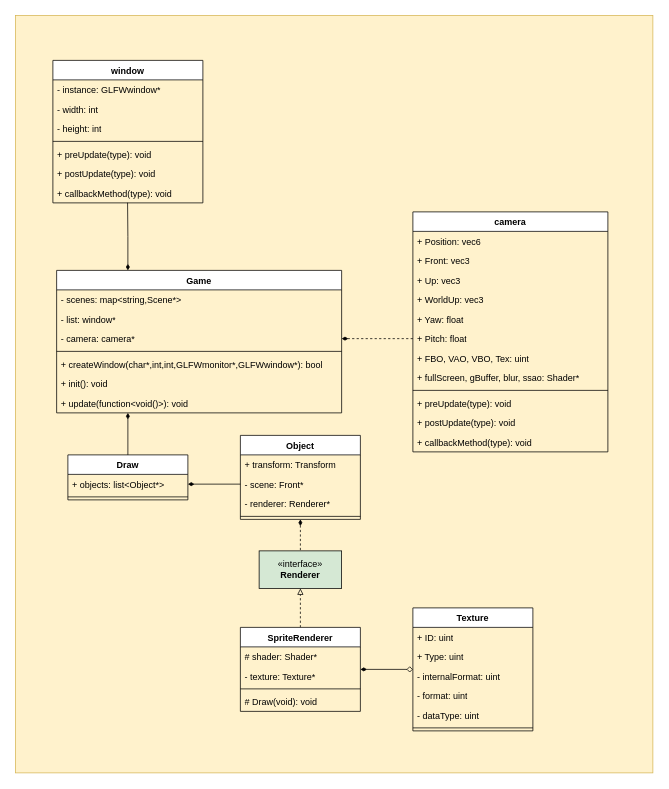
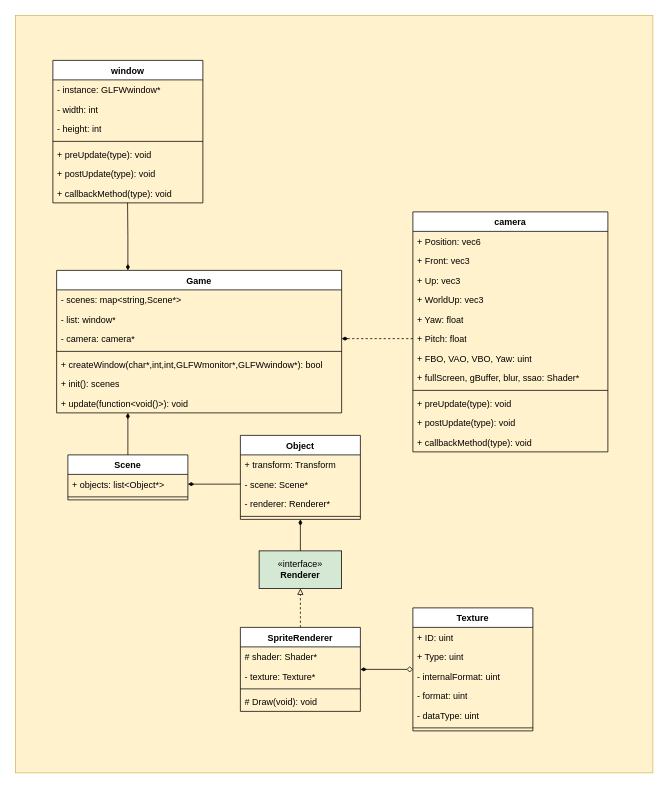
- <mxCell id="52" value="+ FBO, VAO, VBO, Tex: uint" style="text;strokeColor=none;fillColor=none;align=left;verticalAlign=top;spacingLeft=4;spacingRight=4;overflow=hidden;rotatable=0;points=[[0,0.5],[1,0.5]];portConstraint=eastwest;whiteSpace=wrap;html=1;" vertex="1" parent="45"><mxGeometry y="182" width="260" height="26" as="geometry" /></mxCell>
+ <mxCell id="52" value="+ FBO, VAO, VBO, Yaw: uint" style="text;strokeColor=none;fillColor=none;align=left;verticalAlign=top;spacingLeft=4;spacingRight=4;overflow=hidden;rotatable=0;points=[[0,0.5],[1,0.5]];portConstraint=eastwest;whiteSpace=wrap;html=1;" vertex="1" parent="45"><mxGeometry y="182" width="260" height="26" as="geometry" /></mxCell>
- <mxCell id="35" value="+ init(): void" style="text;strokeColor=none;fillColor=none;align=left;verticalAlign=top;spacingLeft=4;spacingRight=4;overflow=hidden;rotatable=0;points=[[0,0.5],[1,0.5]];portConstraint=eastwest;whiteSpace=wrap;html=1;" vertex="1" parent="29"><mxGeometry y="138" width="380" height="26" as="geometry" /></mxCell>
+ <mxCell id="35" value="+ init(): scenes" style="text;strokeColor=none;fillColor=none;align=left;verticalAlign=top;spacingLeft=4;spacingRight=4;overflow=hidden;rotatable=0;points=[[0,0.5],[1,0.5]];portConstraint=eastwest;whiteSpace=wrap;html=1;" vertex="1" parent="29"><mxGeometry y="138" width="380" height="26" as="geometry" /></mxCell>
- <mxCell id="24" value="Draw" style="swimlane;fontStyle=1;align=center;verticalAlign=top;childLayout=stackLayout;horizontal=1;startSize=26;horizontalStack=0;resizeParent=1;resizeParentMax=0;resizeLast=0;collapsible=1;marginBottom=0;whiteSpace=wrap;html=1;" vertex="1" parent="1"><mxGeometry x="90" y="606" width="160" height="60" as="geometry" /></mxCell>
+ <mxCell id="24" value="Scene" style="swimlane;fontStyle=1;align=center;verticalAlign=top;childLayout=stackLayout;horizontal=1;startSize=26;horizontalStack=0;resizeParent=1;resizeParentMax=0;resizeLast=0;collapsible=1;marginBottom=0;whiteSpace=wrap;html=1;" vertex="1" parent="1"><mxGeometry x="90" y="606" width="160" height="60" as="geometry" /></mxCell>
- <mxCell id="21" value="- scene: Front*" style="text;strokeColor=none;fillColor=none;align=left;verticalAlign=top;spacingLeft=4;spacingRight=4;overflow=hidden;rotatable=0;points=[[0,0.5],[1,0.5]];portConstraint=eastwest;whiteSpace=wrap;html=1;" vertex="1" parent="19"><mxGeometry y="52" width="160" height="26" as="geometry" /></mxCell>
+ <mxCell id="21" value="- scene: Scene*" style="text;strokeColor=none;fillColor=none;align=left;verticalAlign=top;spacingLeft=4;spacingRight=4;overflow=hidden;rotatable=0;points=[[0,0.5],[1,0.5]];portConstraint=eastwest;whiteSpace=wrap;html=1;" vertex="1" parent="19"><mxGeometry y="52" width="160" height="26" as="geometry" /></mxCell>
- <mxCell id="18" style="edgeStyle=orthogonalEdgeStyle;rounded=0;orthogonalLoop=1;jettySize=auto;html=1;exitX=0.5;exitY=1;exitDx=0;exitDy=0;entryX=0.5;entryY=0;entryDx=0;entryDy=0;startArrow=diamondThin;startFill=1;endArrow=none;endFill=0;dashed=1;" edge="1" parent="1" source="19" target="3"><mxGeometry relative="1" as="geometry" /></mxCell>
+ <mxCell id="18" style="edgeStyle=orthogonalEdgeStyle;rounded=0;orthogonalLoop=1;jettySize=auto;html=1;exitX=0.5;exitY=1;exitDx=0;exitDy=0;entryX=0.5;entryY=0;entryDx=0;entryDy=0;startArrow=diamondThin;startFill=1;endArrow=none;endFill=0;" edge="1" parent="1" source="19" target="3"><mxGeometry relative="1" as="geometry" /></mxCell>
